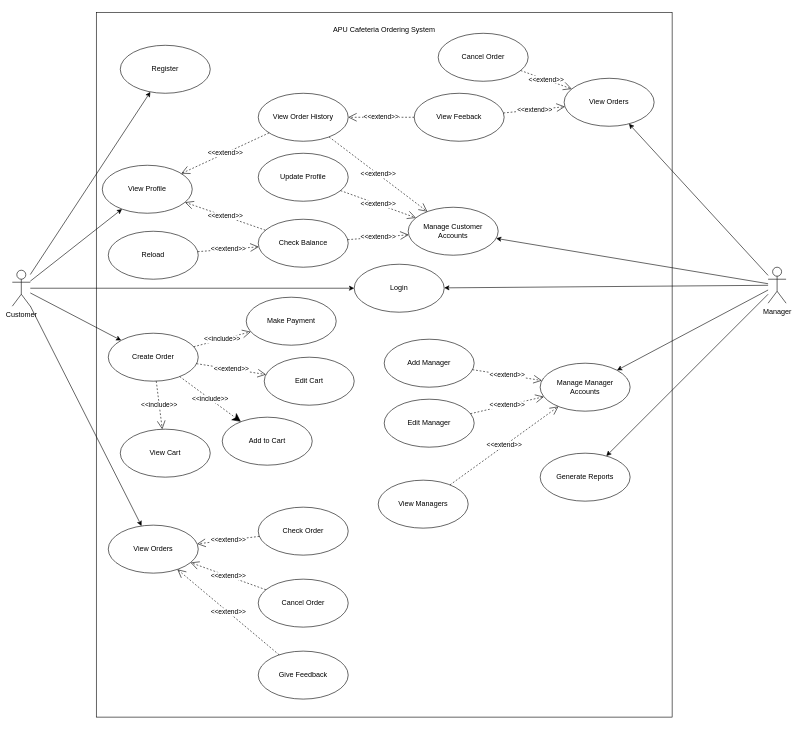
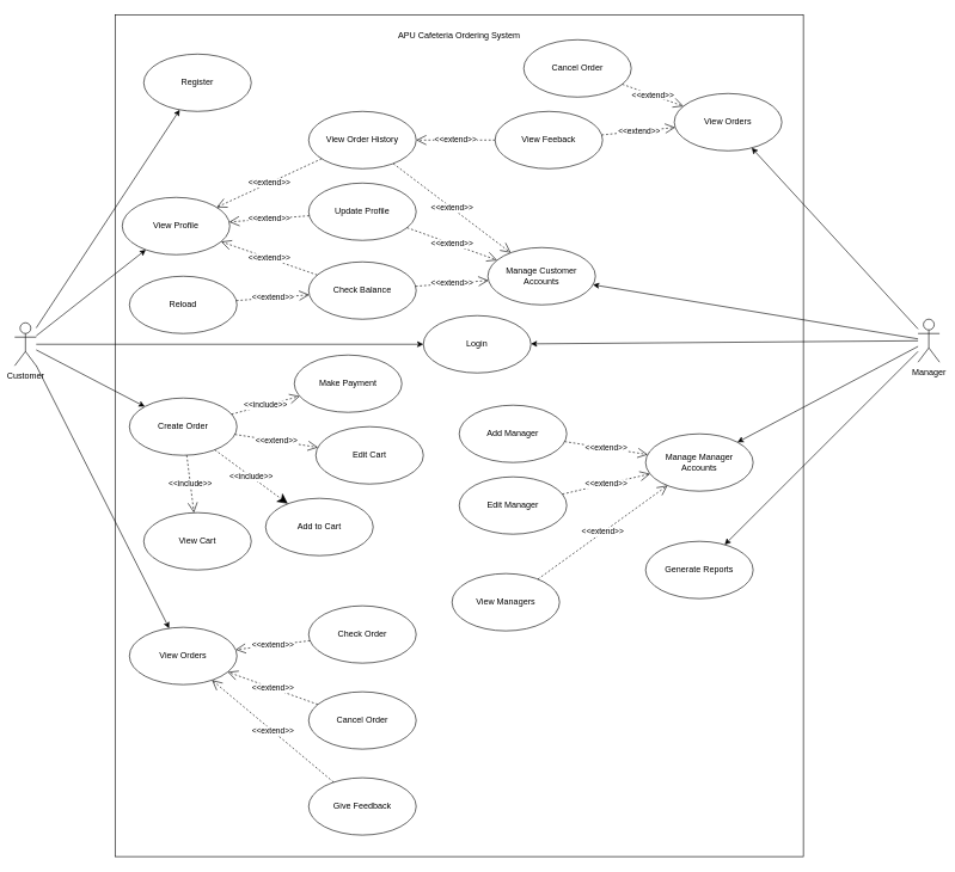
+ <mxCell id="22" value="&amp;lt;&amp;lt;extend&amp;gt;&amp;gt;" style="endArrow=open;endSize=12;dashed=1;html=1;rounded=0;" parent="1" source="11" target="20" edge="1"><mxGeometry width="160" relative="1" as="geometry"><mxPoint x="396.167" y="205.004" as="sourcePoint" /><mxPoint x="250" y="239.12" as="targetPoint" /></mxGeometry></mxCell>
